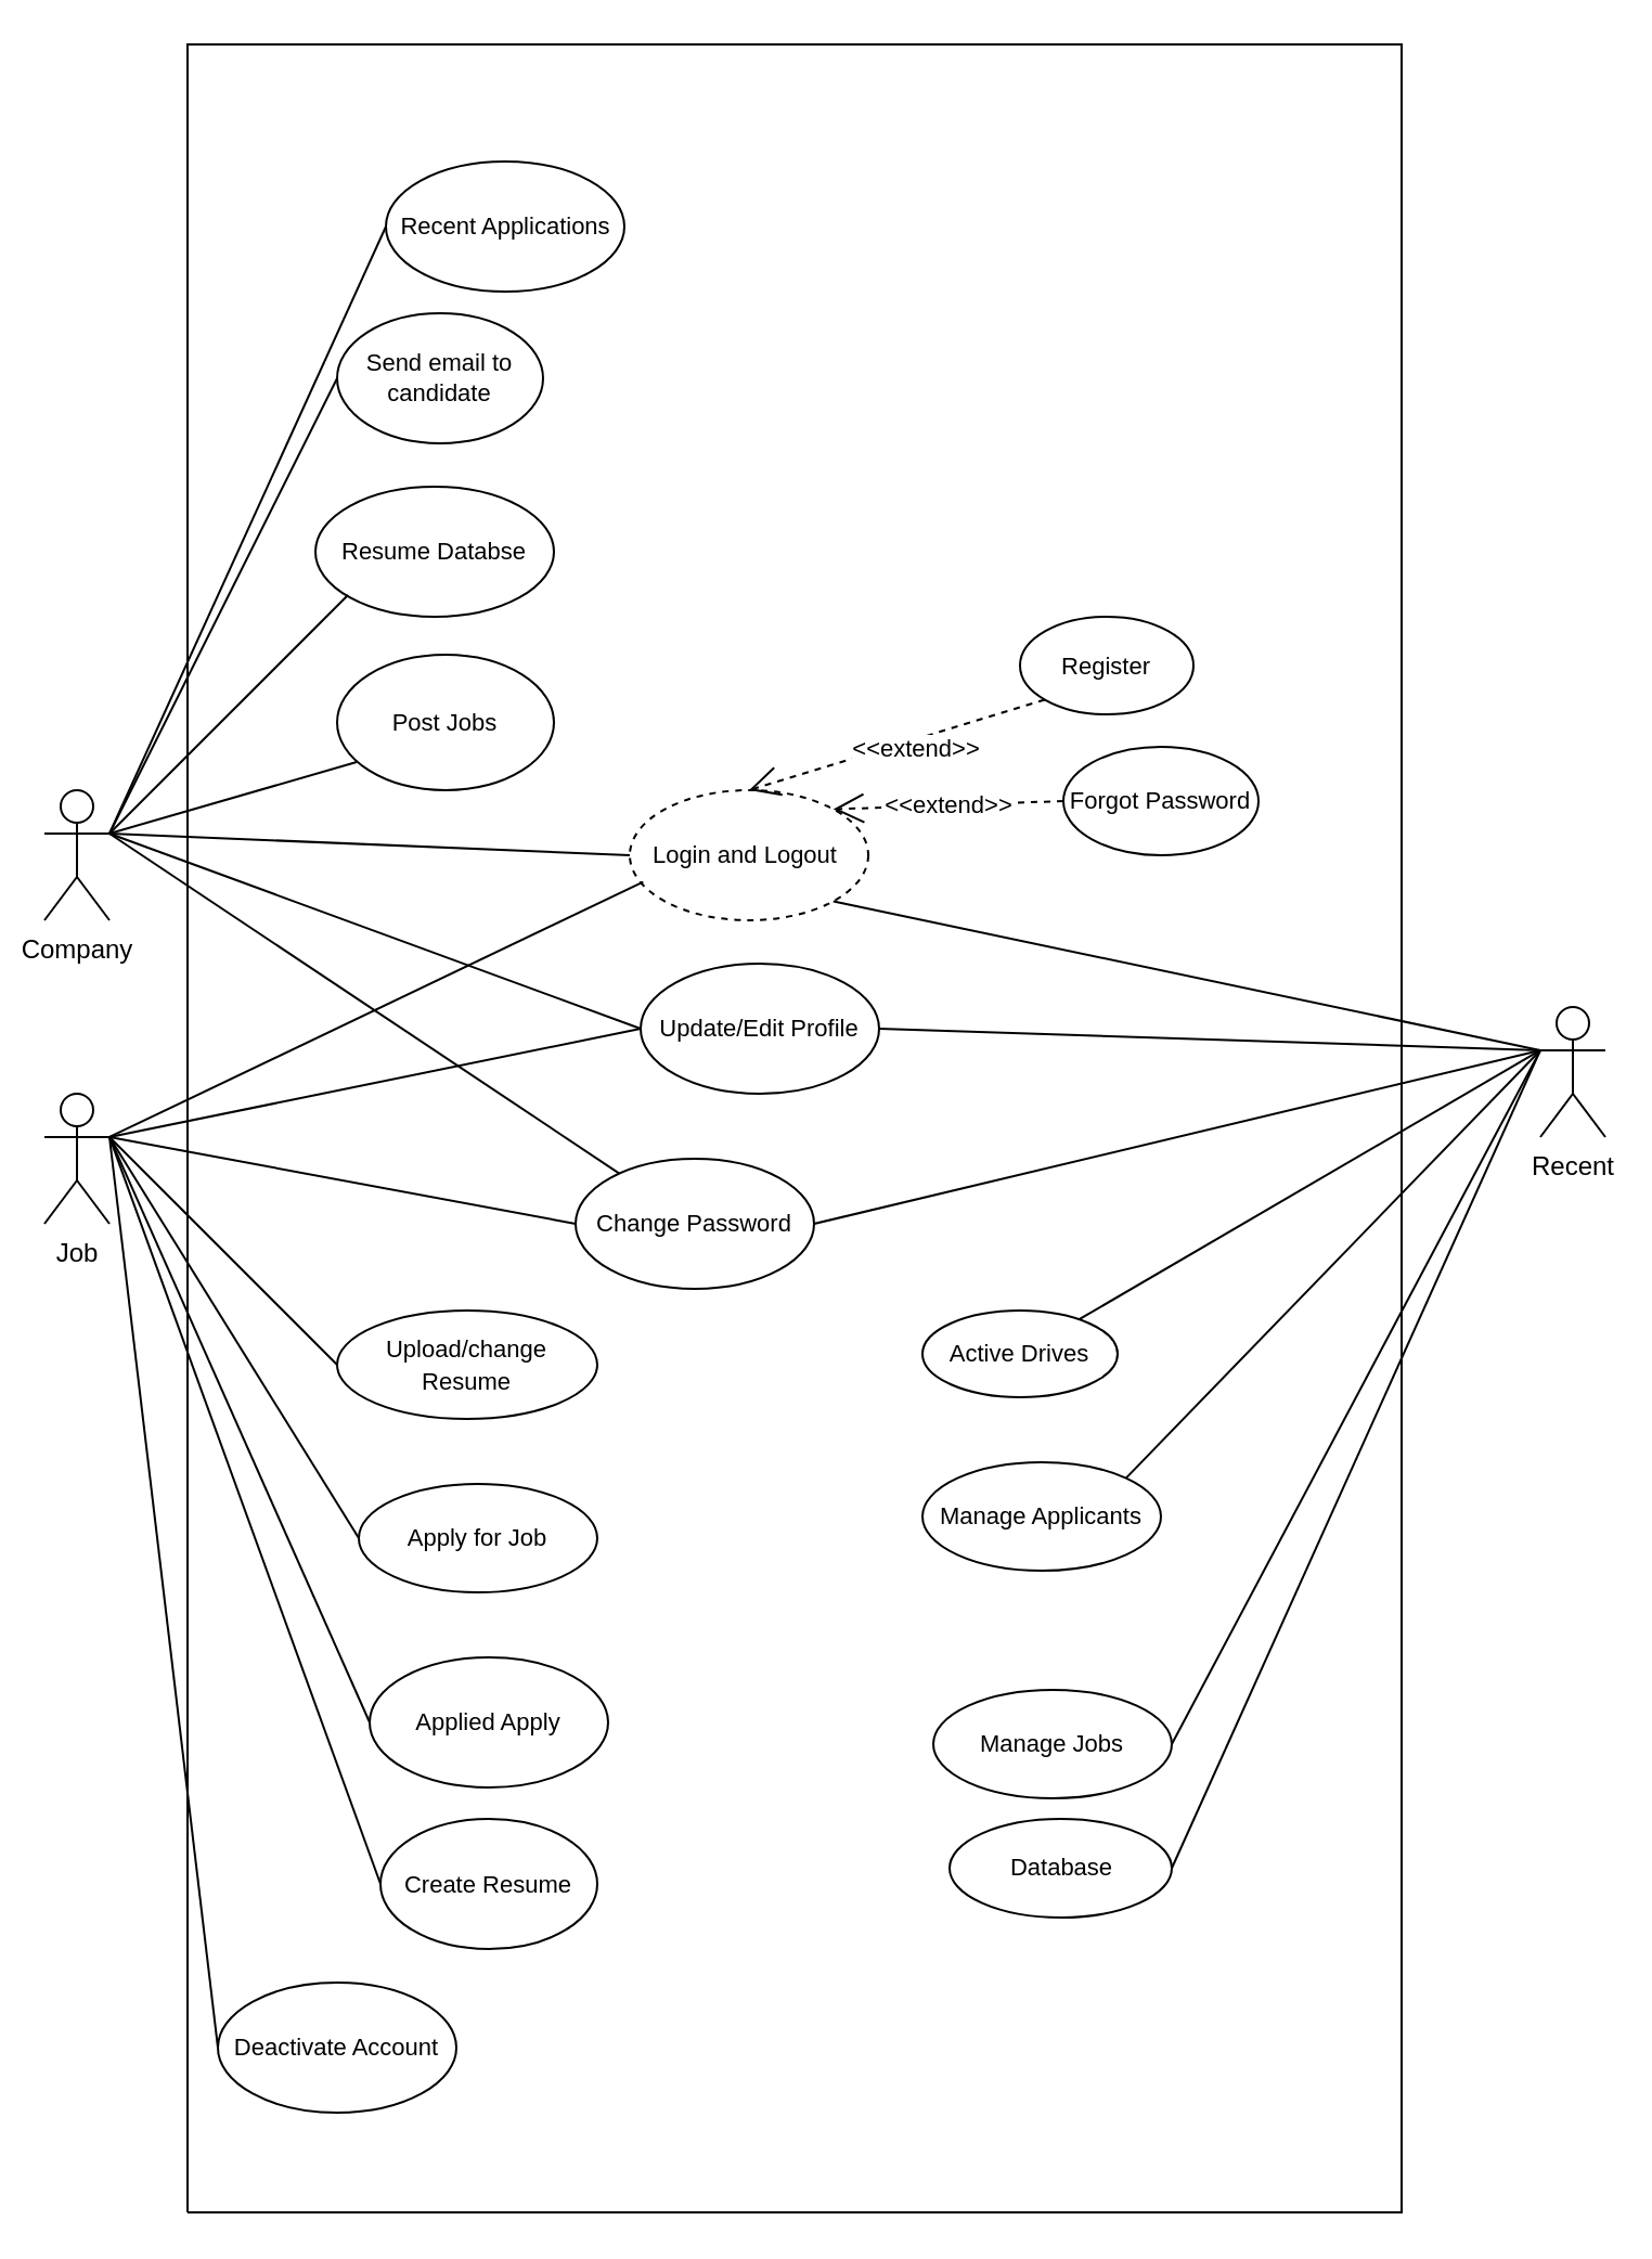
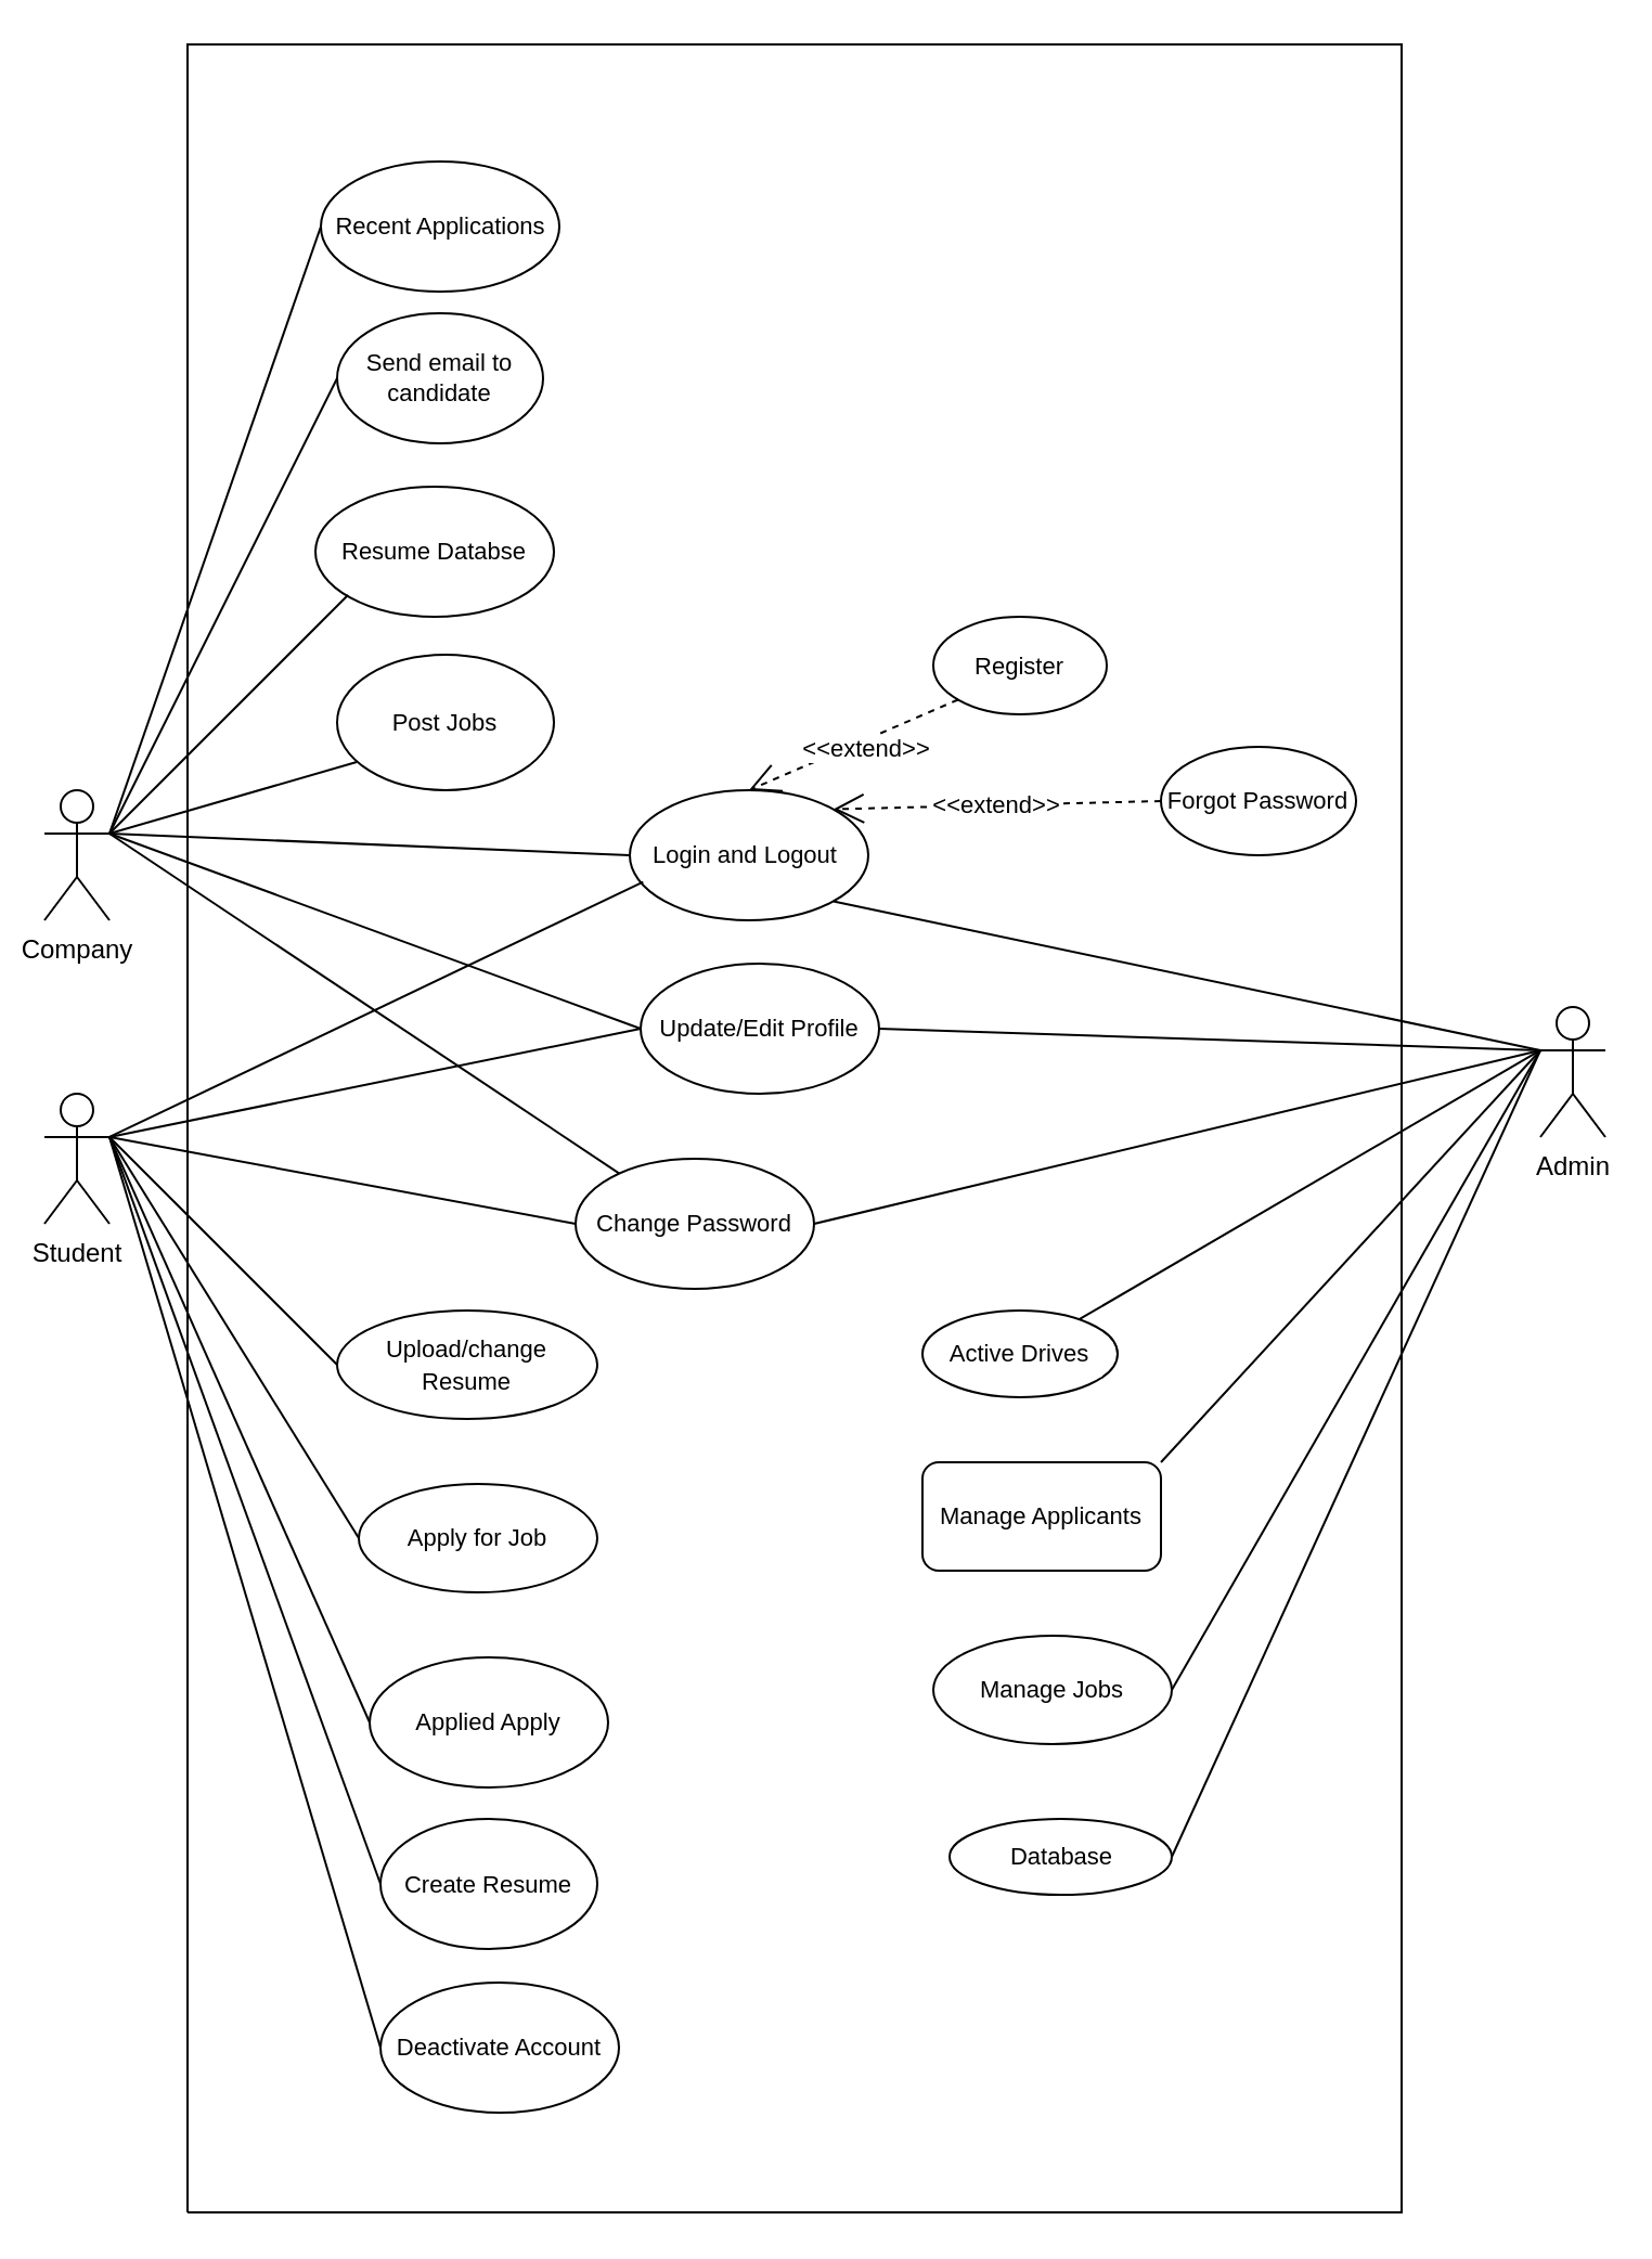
- <mxCell id="20" value="Recent Applications" style="ellipse;whiteSpace=wrap;html=1;fontFamily=Helvetica;fontSize=11;fontColor=default;" parent="1" vertex="1"><mxGeometry x="177.5" y="74" width="110" height="60" as="geometry" /></mxCell>
+ <mxCell id="20" value="Recent Applications" style="ellipse;whiteSpace=wrap;html=1;fontFamily=Helvetica;fontSize=11;fontColor=default;" parent="1" vertex="1"><mxGeometry x="147.5" y="74" width="110" height="60" as="geometry" /></mxCell>
- <mxCell id="8" value="&lt;font style=&quot;font-size: 11px;&quot;&gt;Register&lt;/font&gt;" style="ellipse;whiteSpace=wrap;html=1;" parent="1" vertex="1"><mxGeometry x="470" y="284" width="80" height="45" as="geometry" /></mxCell>
+ <mxCell id="8" value="&lt;font style=&quot;font-size: 11px;&quot;&gt;Register&lt;/font&gt;" style="ellipse;whiteSpace=wrap;html=1;" parent="1" vertex="1"><mxGeometry x="430" y="284" width="80" height="45" as="geometry" /></mxCell>
- <mxCell id="10" value="&lt;font style=&quot;font-size: 11px;&quot;&gt;Forgot Password&lt;/font&gt;" style="ellipse;whiteSpace=wrap;html=1;" parent="1" vertex="1"><mxGeometry x="490" y="344" width="90" height="50" as="geometry" /></mxCell>
+ <mxCell id="10" value="&lt;font style=&quot;font-size: 11px;&quot;&gt;Forgot Password&lt;/font&gt;" style="ellipse;whiteSpace=wrap;html=1;" parent="1" vertex="1"><mxGeometry x="535" y="344" width="90" height="50" as="geometry" /></mxCell>
- <mxCell id="5" value="&lt;font style=&quot;font-size: 11px;&quot;&gt;Login and Logout&amp;nbsp;&lt;/font&gt;" style="ellipse;whiteSpace=wrap;html=1;dashed=1;" parent="1" vertex="1"><mxGeometry x="290" y="364" width="110" height="60" as="geometry" /></mxCell>
+ <mxCell id="5" value="&lt;font style=&quot;font-size: 11px;&quot;&gt;Login and Logout&amp;nbsp;&lt;/font&gt;" style="ellipse;whiteSpace=wrap;html=1;" parent="1" vertex="1"><mxGeometry x="290" y="364" width="110" height="60" as="geometry" /></mxCell>
- <mxCell id="4" value="Recent&lt;br&gt;" style="shape=umlActor;verticalLabelPosition=bottom;verticalAlign=top;html=1;" parent="1" vertex="1"><mxGeometry x="710" y="464" width="30" height="60" as="geometry" /></mxCell>
+ <mxCell id="4" value="Admin&lt;br&gt;" style="shape=umlActor;verticalLabelPosition=bottom;verticalAlign=top;html=1;" parent="1" vertex="1"><mxGeometry x="710" y="464" width="30" height="60" as="geometry" /></mxCell>
- <mxCell id="3" value="Job" style="shape=umlActor;verticalLabelPosition=bottom;verticalAlign=top;html=1;" parent="1" vertex="1"><mxGeometry x="20" y="504" width="30" height="60" as="geometry" /></mxCell>
+ <mxCell id="3" value="Student" style="shape=umlActor;verticalLabelPosition=bottom;verticalAlign=top;html=1;" parent="1" vertex="1"><mxGeometry x="20" y="504" width="30" height="60" as="geometry" /></mxCell>
- <mxCell id="22" value="Manage Applicants" style="ellipse;whiteSpace=wrap;html=1;fontFamily=Helvetica;fontSize=11;fontColor=default;" parent="1" vertex="1"><mxGeometry x="425" y="674" width="110" height="50" as="geometry" /></mxCell>
+ <mxCell id="22" value="Manage Applicants" style="whiteSpace=wrap;html=1;fontFamily=Helvetica;fontSize=11;fontColor=default;rounded=1;" parent="1" vertex="1"><mxGeometry x="425" y="674" width="110" height="50" as="geometry" /></mxCell>
- <mxCell id="23" value="Manage Jobs" style="ellipse;whiteSpace=wrap;html=1;fontFamily=Helvetica;fontSize=11;fontColor=default;" parent="1" vertex="1"><mxGeometry x="430" y="779" width="110" height="50" as="geometry" /></mxCell>
+ <mxCell id="23" value="Manage Jobs" style="ellipse;whiteSpace=wrap;html=1;fontFamily=Helvetica;fontSize=11;fontColor=default;" parent="1" vertex="1"><mxGeometry x="430" y="754" width="110" height="50" as="geometry" /></mxCell>
- <mxCell id="24" value="Database" style="ellipse;whiteSpace=wrap;html=1;fontFamily=Helvetica;fontSize=11;fontColor=default;" parent="1" vertex="1"><mxGeometry x="437.5" y="838.5" width="102.5" height="45.5" as="geometry" /></mxCell>
+ <mxCell id="24" value="Database" style="ellipse;whiteSpace=wrap;html=1;fontFamily=Helvetica;fontSize=11;fontColor=default;" parent="1" vertex="1"><mxGeometry x="437.5" y="838.5" width="102.5" height="35" as="geometry" /></mxCell>
- <mxCell id="16" value="Deactivate Account" style="ellipse;whiteSpace=wrap;html=1;fontFamily=Helvetica;fontSize=11;fontColor=default;" parent="1" vertex="1"><mxGeometry x="100" y="914" width="110" height="60" as="geometry" /></mxCell>
+ <mxCell id="16" value="Deactivate Account" style="ellipse;whiteSpace=wrap;html=1;fontFamily=Helvetica;fontSize=11;fontColor=default;" parent="1" vertex="1"><mxGeometry x="175" y="914" width="110" height="60" as="geometry" /></mxCell>
